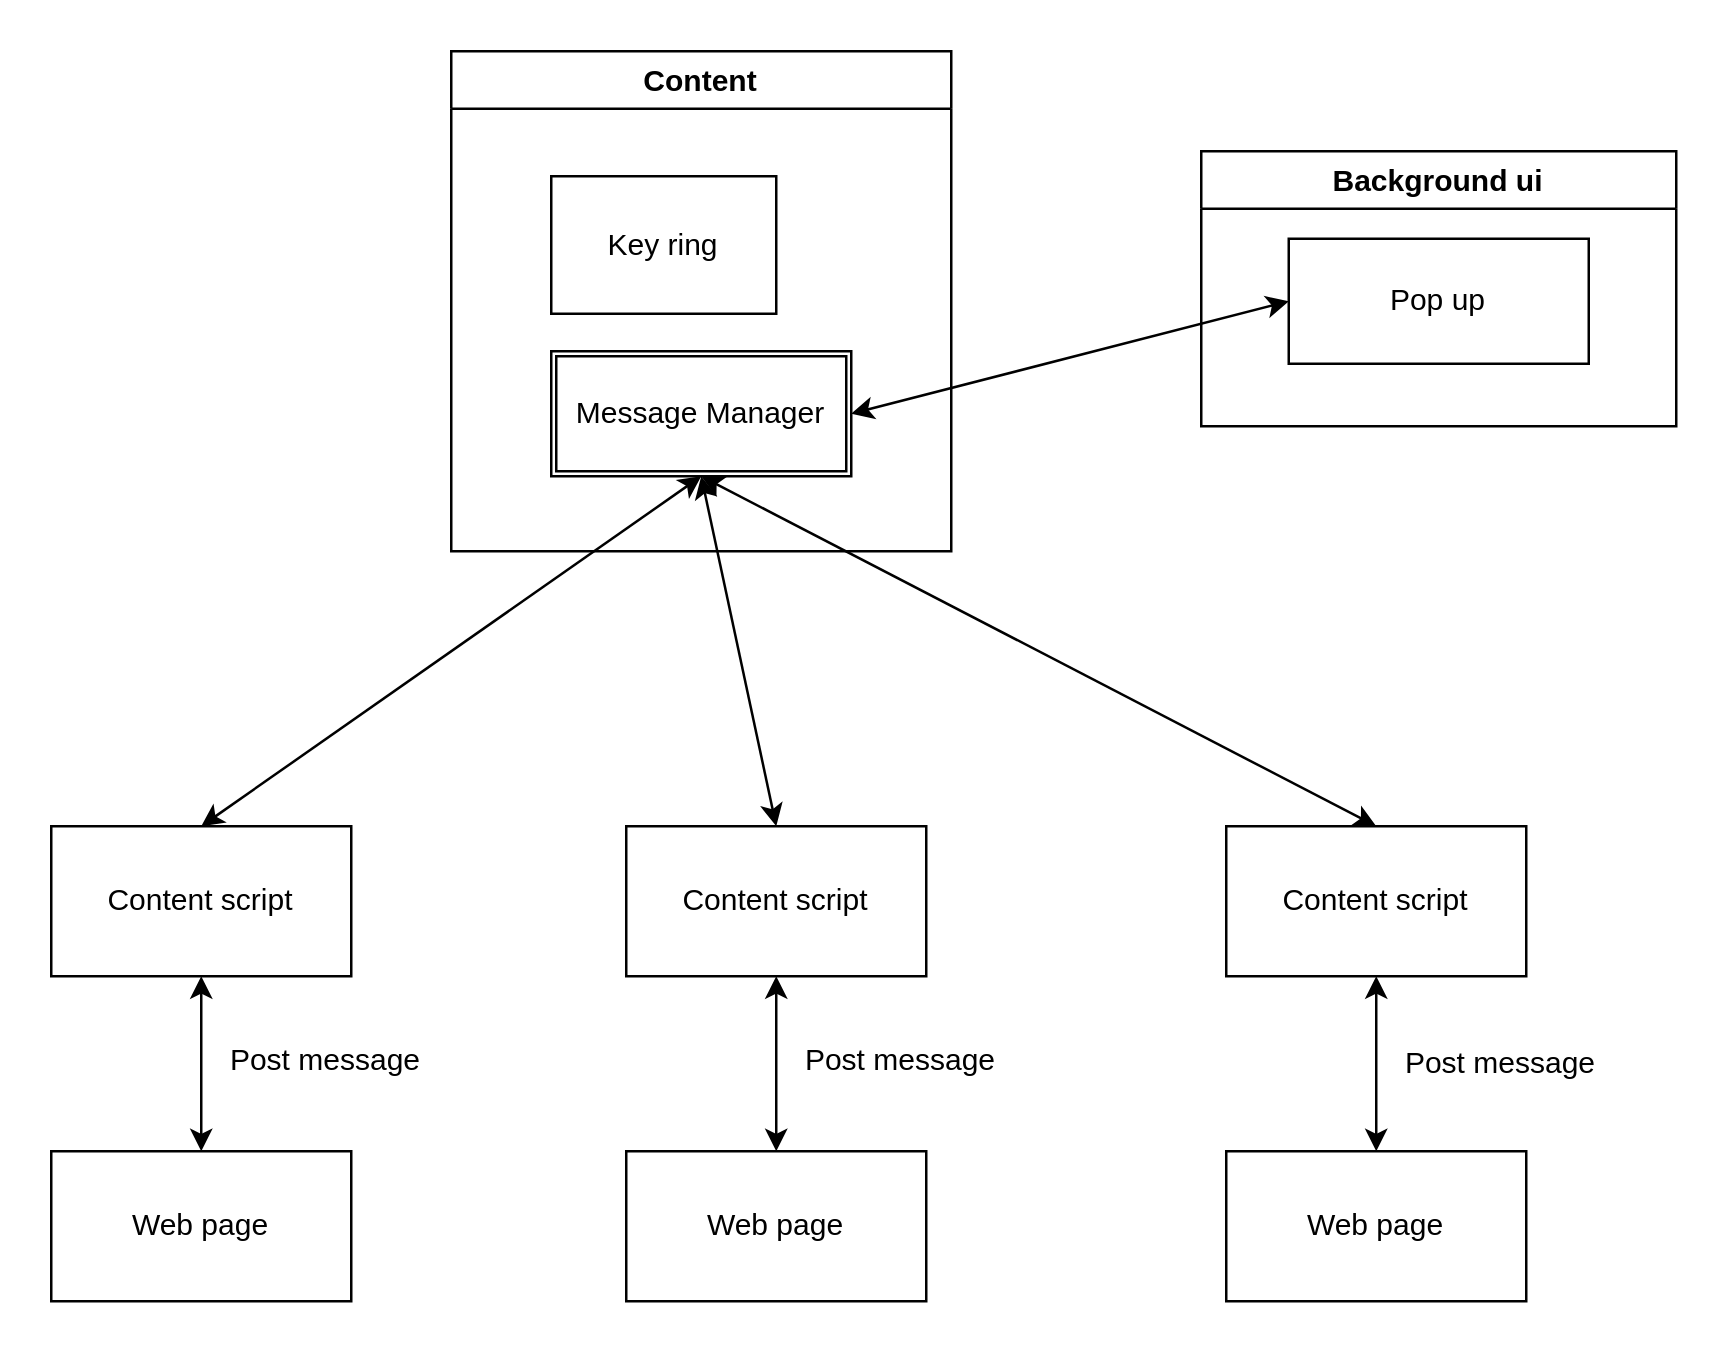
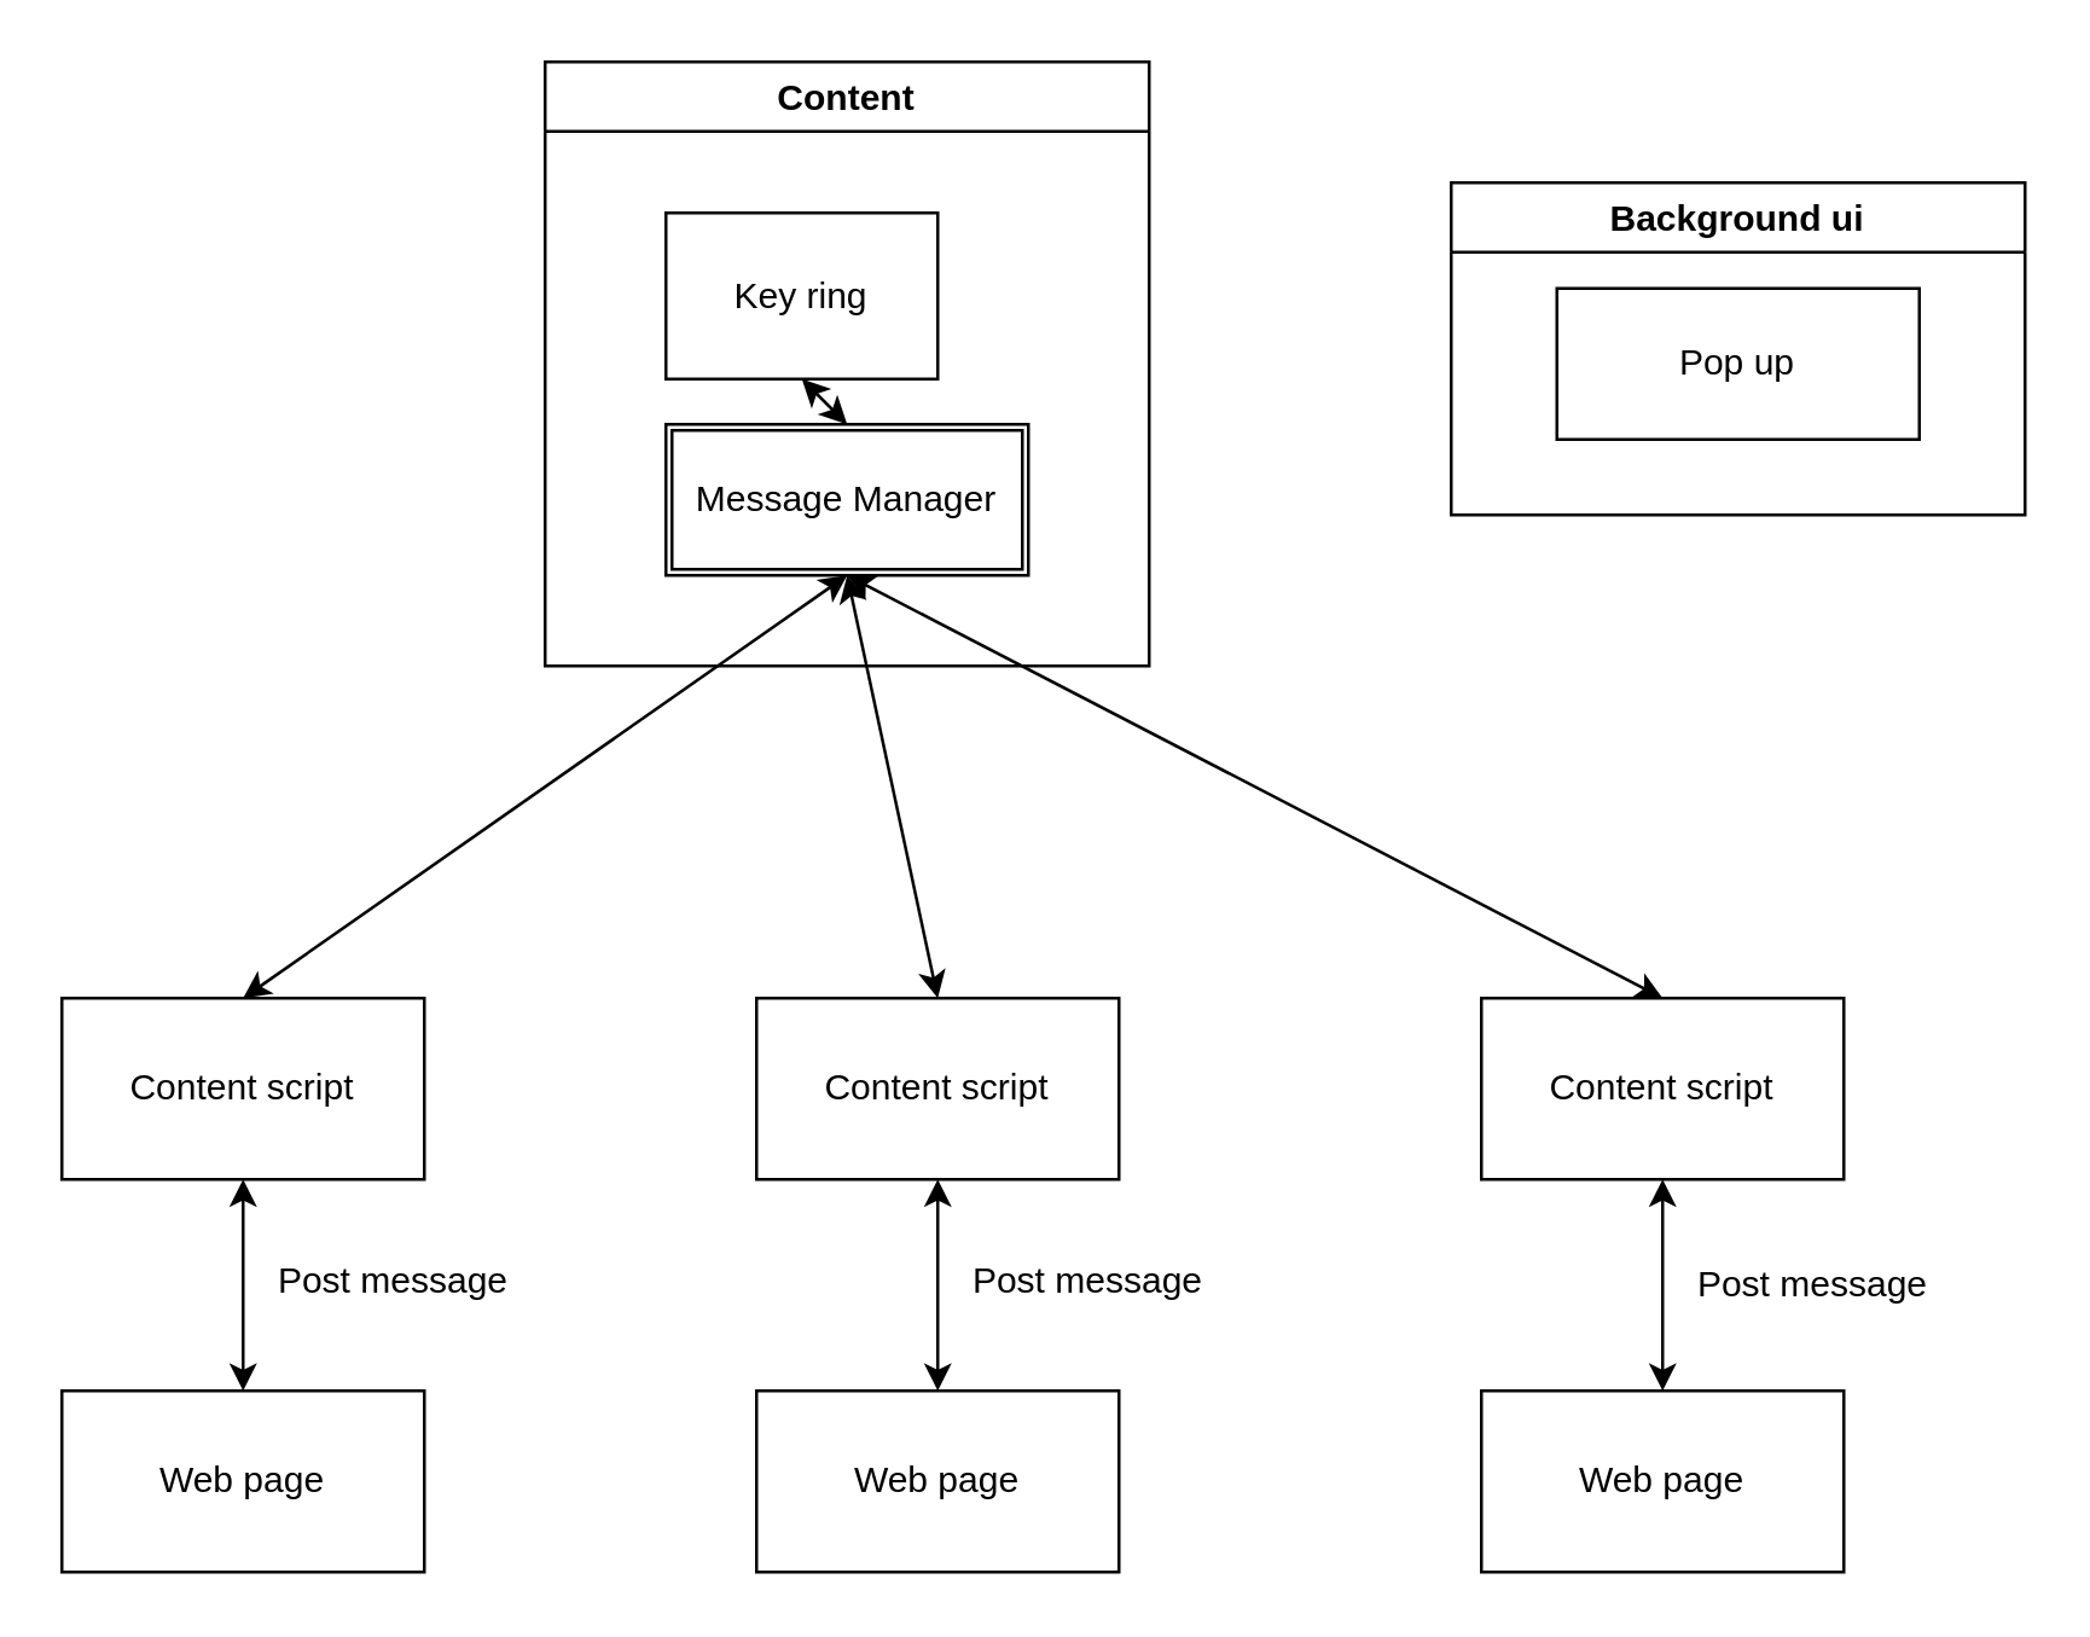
+ <mxCell id="5" value="" style="endArrow=classic;startArrow=classic;html=1;entryX=0.5;entryY=0;entryDx=0;entryDy=0;exitX=0.5;exitY=1;exitDx=0;exitDy=0;" edge="1" parent="2" source="3" target="4"><mxGeometry width="50" height="50" relative="1" as="geometry"><mxPoint y="270" as="sourcePoint" /><mxPoint x="50" y="220" as="targetPoint" /></mxGeometry></mxCell>
- <mxCell id="6" value="" style="endArrow=classic;startArrow=classic;html=1;entryX=0;entryY=0.5;entryDx=0;entryDy=0;exitX=1;exitY=0.5;exitDx=0;exitDy=0;" edge="1" parent="1" source="4" target="8"><mxGeometry width="50" height="50" relative="1" as="geometry"><mxPoint x="180" y="290" as="sourcePoint" /><mxPoint x="490" y="120" as="targetPoint" /></mxGeometry></mxCell>
